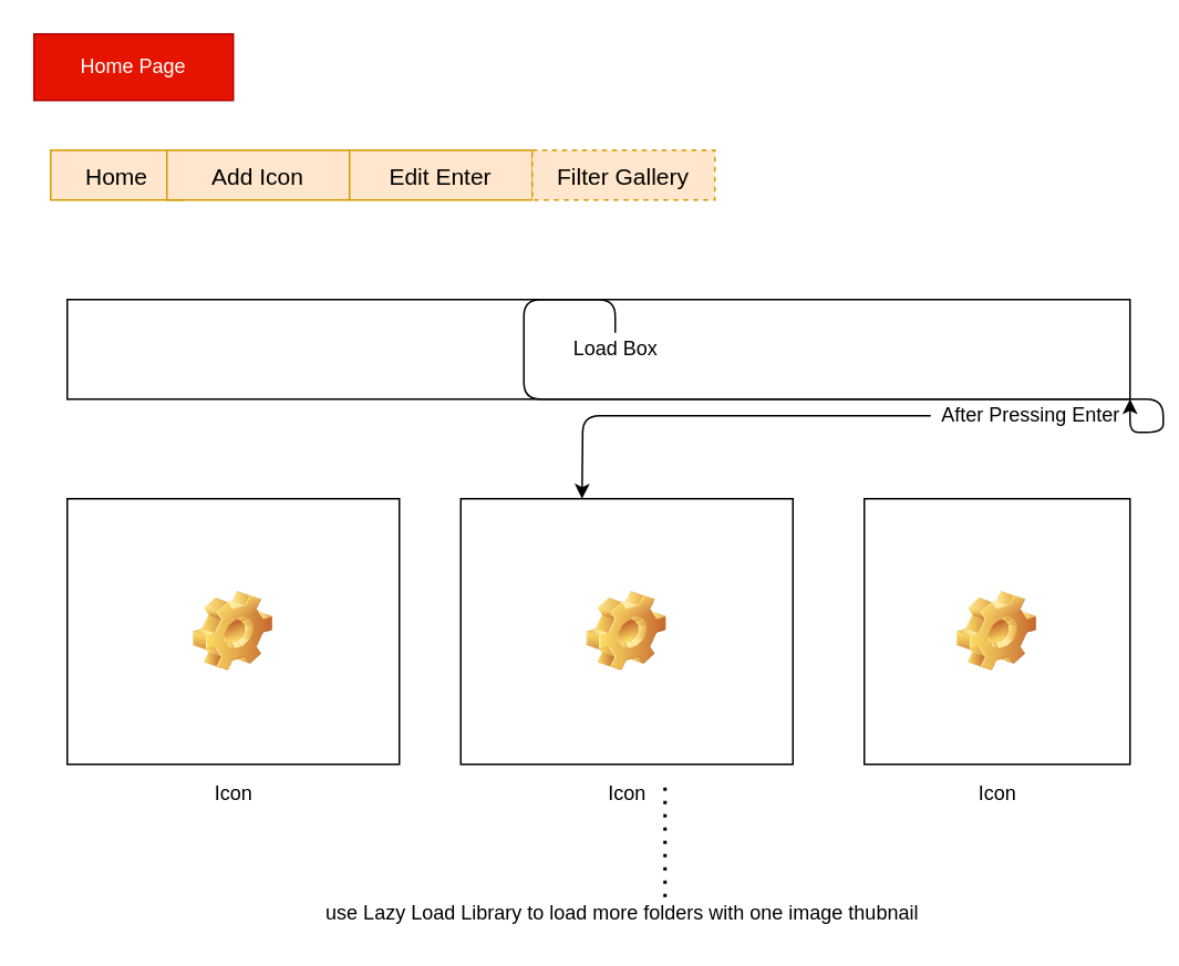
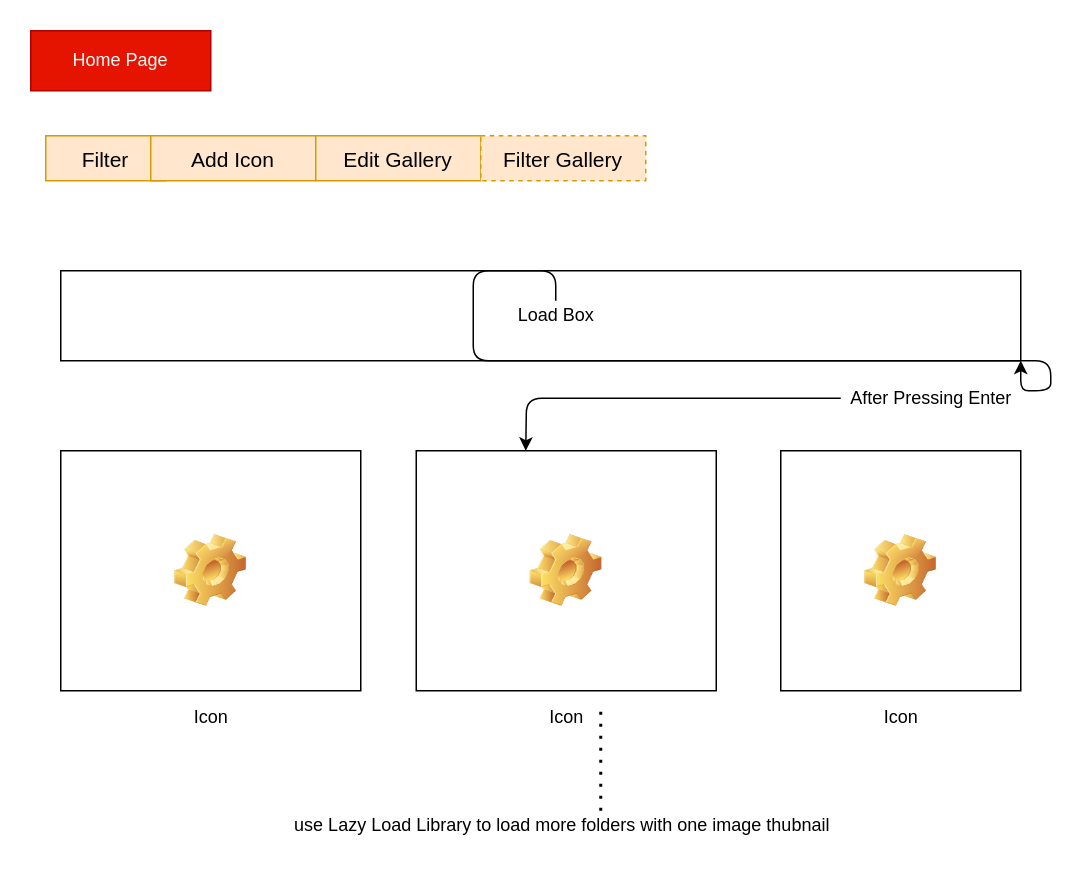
- <mxCell id="3" value="Home" style="fillColor=#ffe6cc;strokeColor=#d79b00;fontSize=14;rounded=0;sketch=0;" vertex="1" parent="1"><mxGeometry x="30" y="90" width="80" height="30" as="geometry" /></mxCell>
+ <mxCell id="3" value="Filter" style="fillColor=#ffe6cc;strokeColor=#d79b00;fontSize=14;rounded=0;sketch=0;" vertex="1" parent="1"><mxGeometry x="30" y="90" width="80" height="30" as="geometry" /></mxCell>
- <mxCell id="7" value="Edit Enter" style="fillColor=#ffe6cc;strokeColor=#d79b00;fontSize=14;rounded=0;sketch=0;" vertex="1" parent="1"><mxGeometry x="210" y="90" width="110" height="30" as="geometry" /></mxCell>
+ <mxCell id="7" value="Edit Gallery" style="fillColor=#ffe6cc;strokeColor=#d79b00;fontSize=14;rounded=0;sketch=0;" vertex="1" parent="1"><mxGeometry x="210" y="90" width="110" height="30" as="geometry" /></mxCell>
- <mxCell id="13" value="After Pressing Enter" style="text;html=1;resizable=0;autosize=1;align=center;verticalAlign=middle;points=[];fillColor=none;strokeColor=none;rounded=0;sketch=0;" vertex="1" parent="9"><mxGeometry x="560" y="240" width="120" height="20" as="geometry" /></mxCell>
+ <mxCell id="13" value="After Pressing Enter" style="text;html=1;resizable=0;autosize=1;align=center;verticalAlign=middle;points=[];fillColor=none;strokeColor=none;rounded=0;sketch=0;" vertex="1" parent="9"><mxGeometry x="560" y="255" width="120" height="20" as="geometry" /></mxCell>
